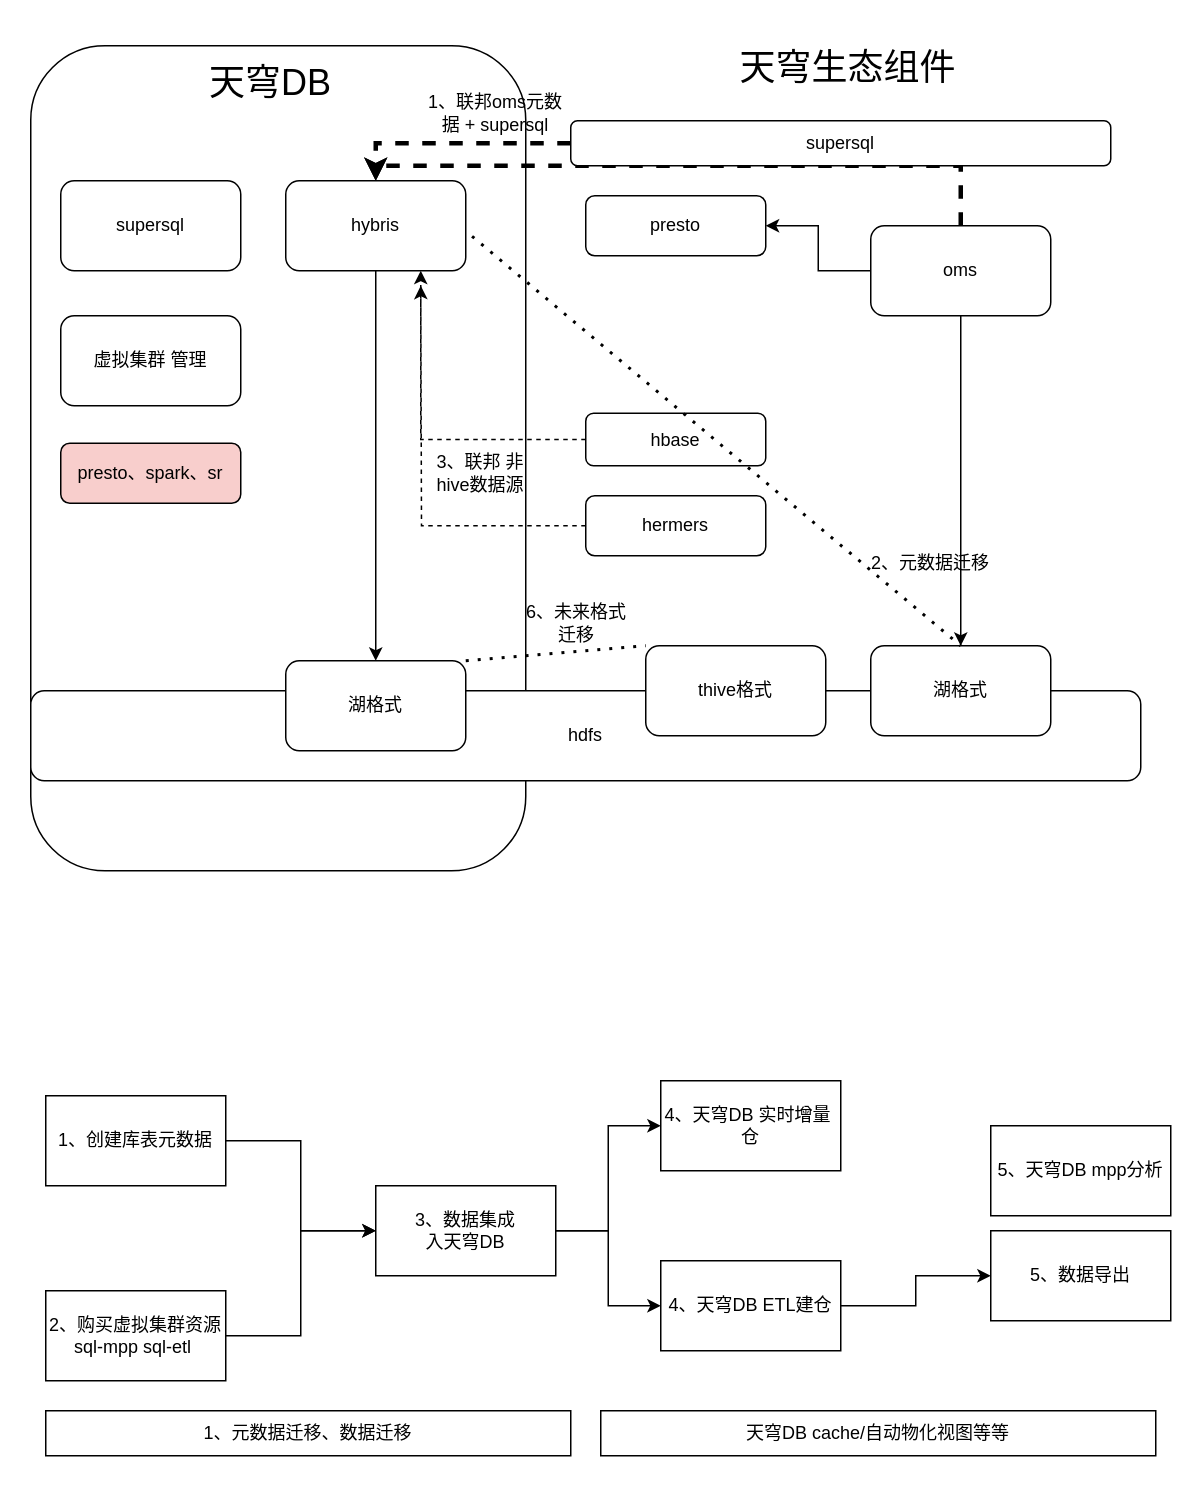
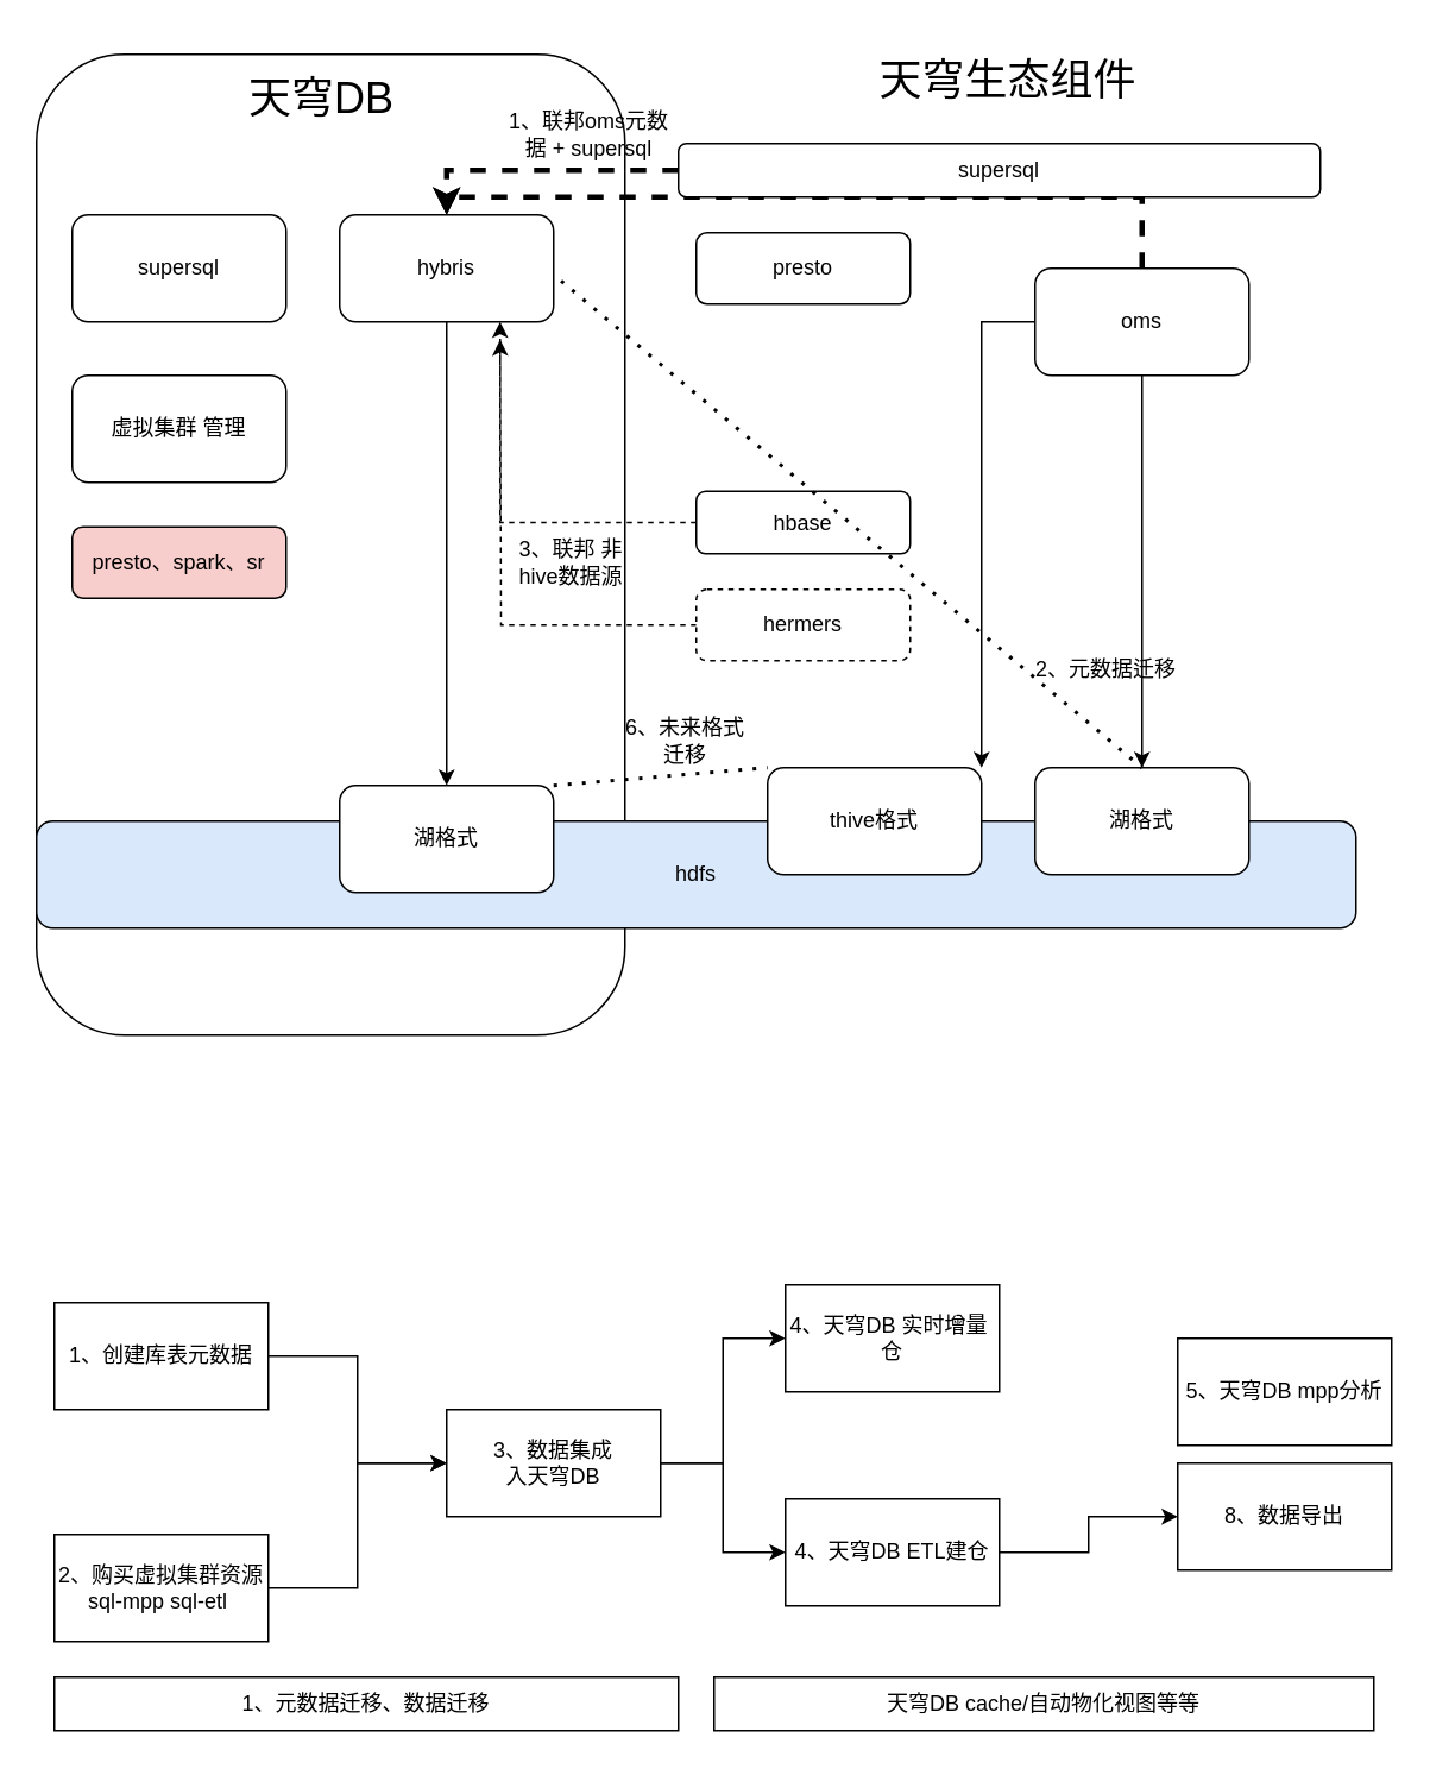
- <mxCell id="8" style="edgeStyle=orthogonalEdgeStyle;rounded=0;orthogonalLoop=1;jettySize=auto;html=1;" edge="1" parent="1" source="11" target="14"><mxGeometry relative="1" as="geometry" /></mxCell>
+ <mxCell id="8" style="edgeStyle=orthogonalEdgeStyle;rounded=0;orthogonalLoop=1;jettySize=auto;html=1;entryX=1;entryY=0;entryDx=0;entryDy=0;" edge="1" parent="1" source="11" target="15"><mxGeometry relative="1" as="geometry" /></mxCell>
- <mxCell id="20" value="hermers" style="rounded=1;whiteSpace=wrap;html=1;" vertex="1" parent="1"><mxGeometry x="390" y="330" width="120" height="40" as="geometry" /></mxCell>
+ <mxCell id="20" value="hermers" style="rounded=1;whiteSpace=wrap;html=1;dashed=1;" vertex="1" parent="1"><mxGeometry x="390" y="330" width="120" height="40" as="geometry" /></mxCell>
- <mxCell id="7" value="hdfs" style="rounded=1;whiteSpace=wrap;html=1;" vertex="1" parent="1"><mxGeometry x="20" y="460" width="740" height="60" as="geometry" /></mxCell>
+ <mxCell id="7" value="hdfs" style="rounded=1;whiteSpace=wrap;html=1;fillColor=#dae8fc;" vertex="1" parent="1"><mxGeometry x="20" y="460" width="740" height="60" as="geometry" /></mxCell>
- <mxCell id="44" value="5、数据导出" style="rounded=0;whiteSpace=wrap;html=1;" vertex="1" parent="1"><mxGeometry x="660" y="820" width="120" height="60" as="geometry" /></mxCell>
+ <mxCell id="44" value="8、数据导出" style="rounded=0;whiteSpace=wrap;html=1;" vertex="1" parent="1"><mxGeometry x="660" y="820" width="120" height="60" as="geometry" /></mxCell>
